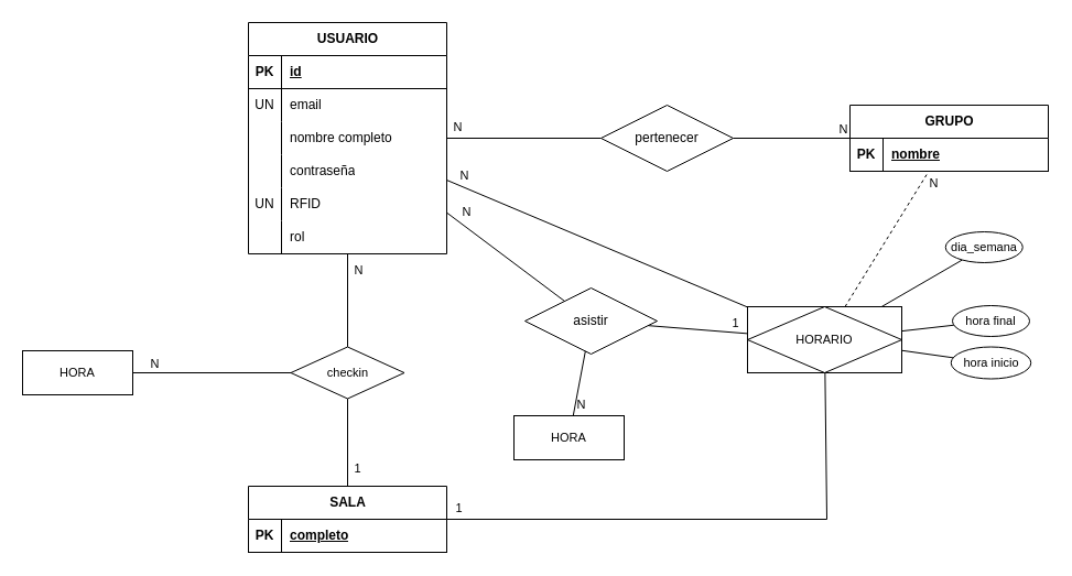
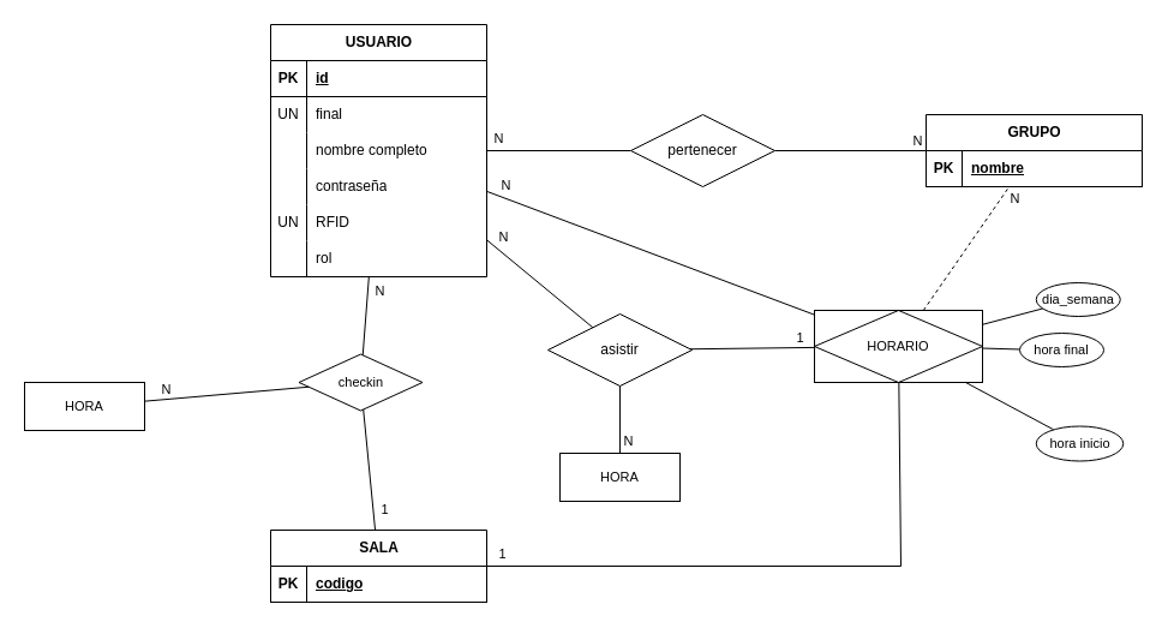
- <mxCell id="10" value="email" style="shape=partialRectangle;connectable=0;fillColor=none;top=0;left=0;bottom=0;right=0;align=left;spacingLeft=6;overflow=hidden;whiteSpace=wrap;html=1;" vertex="1" parent="8"><mxGeometry x="30" width="150" height="30" as="geometry"><mxRectangle width="150" height="30" as="alternateBounds" /></mxGeometry></mxCell>
+ <mxCell id="10" value="final" style="shape=partialRectangle;connectable=0;fillColor=none;top=0;left=0;bottom=0;right=0;align=left;spacingLeft=6;overflow=hidden;whiteSpace=wrap;html=1;" vertex="1" parent="8"><mxGeometry x="30" width="150" height="30" as="geometry"><mxRectangle width="150" height="30" as="alternateBounds" /></mxGeometry></mxCell>
- <mxCell id="41" value="pertenecer" style="shape=rhombus;perimeter=rhombusPerimeter;whiteSpace=wrap;html=1;align=center;" vertex="1" parent="1"><mxGeometry x="545" y="95" width="120" height="60" as="geometry" /></mxCell>
+ <mxCell id="41" value="pertenecer" style="shape=rhombus;perimeter=rhombusPerimeter;whiteSpace=wrap;html=1;align=center;" vertex="1" parent="1"><mxGeometry x="525" y="95" width="120" height="60" as="geometry" /></mxCell>
- <mxCell id="62" value="dia_semana" style="ellipse;whiteSpace=wrap;html=1;align=center;fontFamily=Helvetica;fontSize=11;fontColor=default;labelBackgroundColor=default;" vertex="1" parent="1"><mxGeometry x="857.75" y="210" width="70" height="28" as="geometry" /></mxCell>
+ <mxCell id="62" value="dia_semana" style="ellipse;whiteSpace=wrap;html=1;align=center;fontFamily=Helvetica;fontSize=11;fontColor=default;labelBackgroundColor=default;" vertex="1" parent="1"><mxGeometry x="862.75" y="235" width="70" height="28" as="geometry" /></mxCell>
- <mxCell id="57" value="asistir" style="shape=rhombus;perimeter=rhombusPerimeter;whiteSpace=wrap;html=1;align=center;" vertex="1" parent="1"><mxGeometry x="476" y="261" width="120" height="60" as="geometry" /></mxCell>
+ <mxCell id="57" value="asistir" style="shape=rhombus;perimeter=rhombusPerimeter;whiteSpace=wrap;html=1;align=center;" vertex="1" parent="1"><mxGeometry x="456" y="261" width="120" height="60" as="geometry" /></mxCell>
- <mxCell id="48" value="hora final" style="ellipse;whiteSpace=wrap;html=1;align=center;fontFamily=Helvetica;fontSize=11;fontColor=default;labelBackgroundColor=default;" vertex="1" parent="1"><mxGeometry x="864" y="277" width="70" height="28" as="geometry" /></mxCell>
+ <mxCell id="48" value="hora final" style="ellipse;whiteSpace=wrap;html=1;align=center;fontFamily=Helvetica;fontSize=11;fontColor=default;labelBackgroundColor=default;" vertex="1" parent="1"><mxGeometry x="849" y="277" width="70" height="28" as="geometry" /></mxCell>
- <mxCell id="44" value="HORARIO" style="shape=associativeEntity;whiteSpace=wrap;html=1;align=center;fontFamily=Helvetica;fontSize=11;fontColor=default;labelBackgroundColor=default;" vertex="1" parent="1"><mxGeometry x="678" y="278" width="140" height="60" as="geometry" /></mxCell>
+ <mxCell id="44" value="HORARIO" style="shape=associativeEntity;whiteSpace=wrap;html=1;align=center;fontFamily=Helvetica;fontSize=11;fontColor=default;labelBackgroundColor=default;" vertex="1" parent="1"><mxGeometry x="678" y="258" width="140" height="60" as="geometry" /></mxCell>
- <mxCell id="46" value="hora inicio" style="ellipse;whiteSpace=wrap;html=1;align=center;fontFamily=Helvetica;fontSize=11;fontColor=default;labelBackgroundColor=default;" vertex="1" parent="1"><mxGeometry x="862.75" y="314.5" width="72.5" height="29" as="geometry" /></mxCell>
+ <mxCell id="46" value="hora inicio" style="ellipse;whiteSpace=wrap;html=1;align=center;fontFamily=Helvetica;fontSize=11;fontColor=default;labelBackgroundColor=default;" vertex="1" parent="1"><mxGeometry x="862.75" y="354.5" width="72.5" height="29" as="geometry" /></mxCell>
- <mxCell id="51" value="checkin" style="shape=rhombus;perimeter=rhombusPerimeter;whiteSpace=wrap;html=1;align=center;fontFamily=Helvetica;fontSize=11;fontColor=default;labelBackgroundColor=default;" vertex="1" parent="1"><mxGeometry x="263.5" y="314.5" width="103" height="47" as="geometry" /></mxCell>
+ <mxCell id="51" value="checkin" style="shape=rhombus;perimeter=rhombusPerimeter;whiteSpace=wrap;html=1;align=center;fontFamily=Helvetica;fontSize=11;fontColor=default;labelBackgroundColor=default;" vertex="1" parent="1"><mxGeometry x="248.5" y="294.5" width="103" height="47" as="geometry" /></mxCell>
- <mxCell id="30" value="completo" style="shape=partialRectangle;connectable=0;fillColor=none;top=0;left=0;bottom=0;right=0;align=left;spacingLeft=6;fontStyle=5;overflow=hidden;whiteSpace=wrap;html=1;" vertex="1" parent="28"><mxGeometry x="30" width="150" height="30" as="geometry"><mxRectangle width="150" height="30" as="alternateBounds" /></mxGeometry></mxCell>
+ <mxCell id="30" value="codigo" style="shape=partialRectangle;connectable=0;fillColor=none;top=0;left=0;bottom=0;right=0;align=left;spacingLeft=6;fontStyle=5;overflow=hidden;whiteSpace=wrap;html=1;" vertex="1" parent="28"><mxGeometry x="30" width="150" height="30" as="geometry"><mxRectangle width="150" height="30" as="alternateBounds" /></mxGeometry></mxCell>
